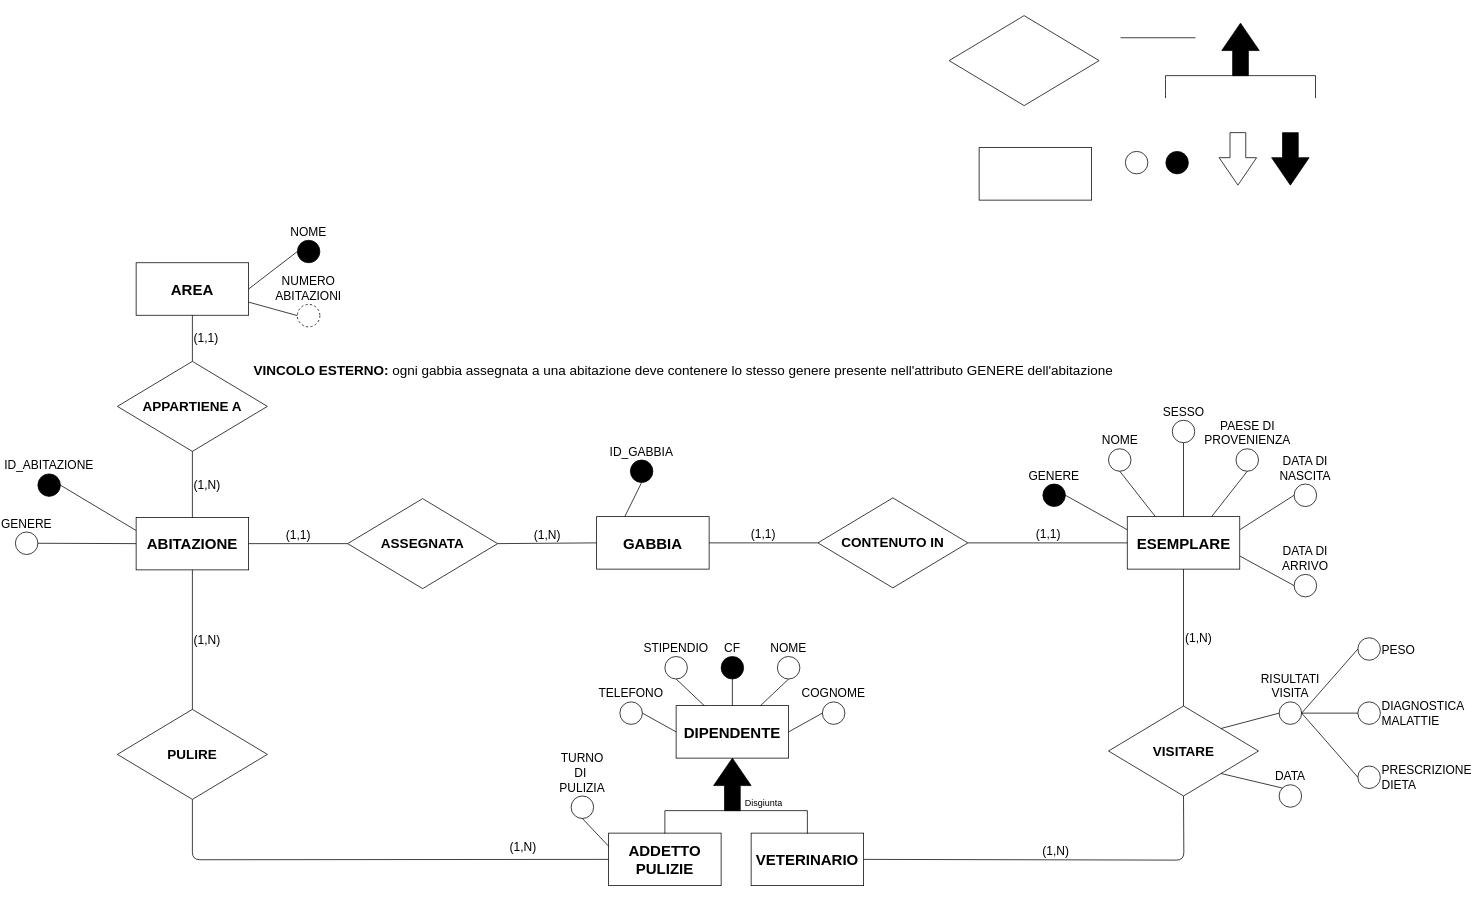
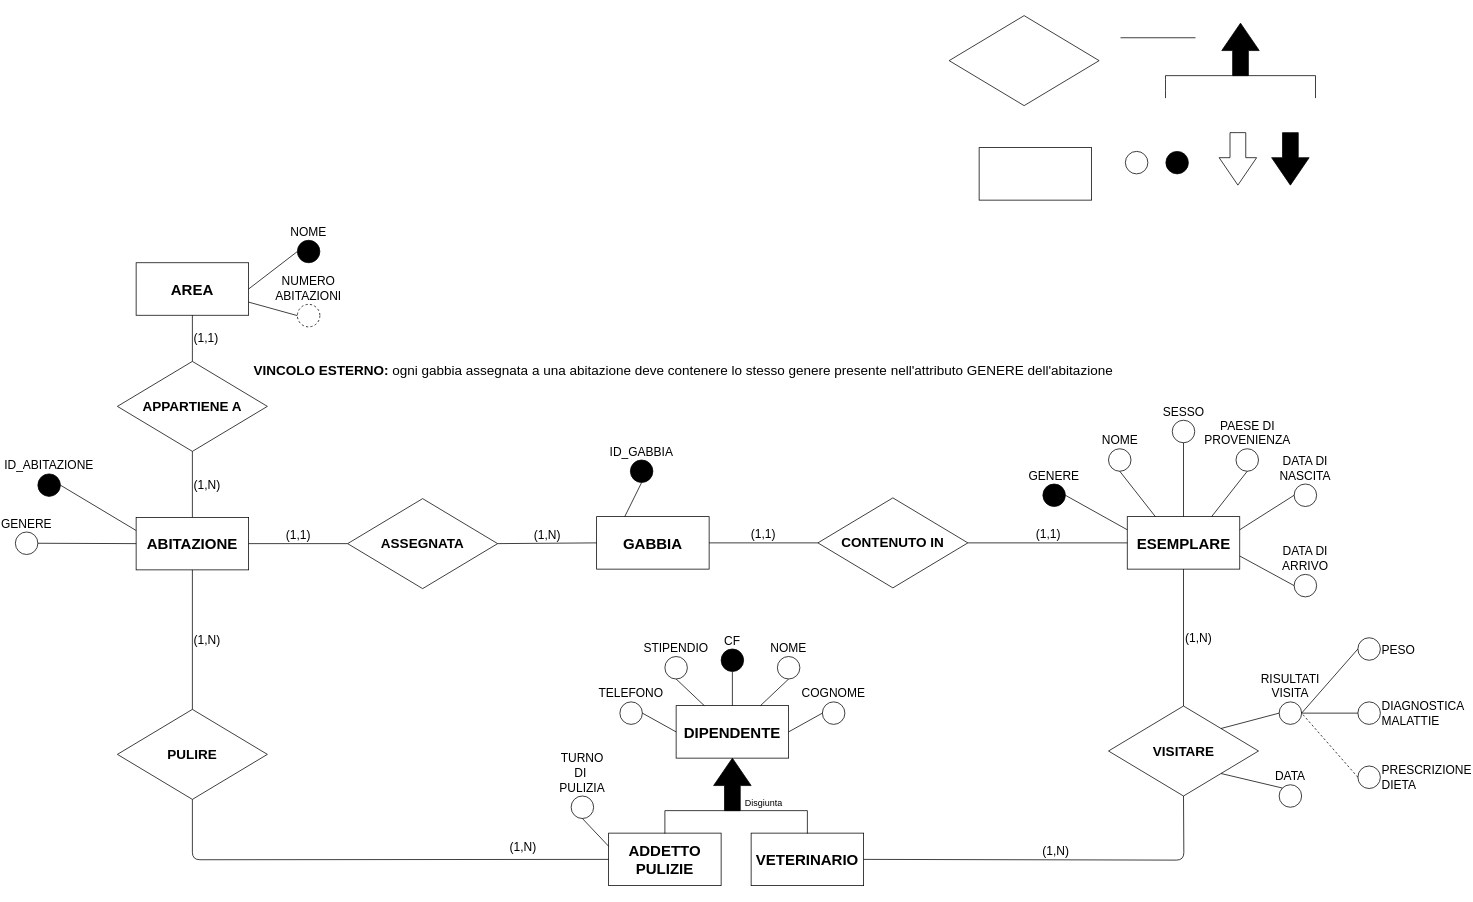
- <mxCell id="43" value="CF" style="ellipse;html=1;aspect=fixed;fillColor=#000000;spacingBottom=0;fontSize=16;align=center;whiteSpace=wrap;labelPosition=center;verticalLabelPosition=top;verticalAlign=bottom;" parent="1" vertex="1"><mxGeometry x="961" y="874.5" width="30" height="30" as="geometry" /></mxCell>
+ <mxCell id="43" value="CF" style="ellipse;html=1;aspect=fixed;fillColor=#000000;spacingBottom=0;fontSize=16;align=center;whiteSpace=wrap;labelPosition=center;verticalLabelPosition=top;verticalAlign=bottom;" parent="1" vertex="1"><mxGeometry x="961" y="864.5" width="30" height="30" as="geometry" /></mxCell>
- <mxCell id="72" value="" style="endArrow=none;html=1;fontSize=16;fontColor=#FFFFFF;exitX=0;exitY=0.5;exitDx=0;exitDy=0;entryX=1;entryY=0.5;entryDx=0;entryDy=0;" parent="1" source="69" target="49" edge="1"><mxGeometry width="50" height="50" relative="1" as="geometry"><mxPoint x="1820" y="960" as="sourcePoint" /><mxPoint x="1740" y="949.5" as="targetPoint" /></mxGeometry></mxCell>
+ <mxCell id="72" value="" style="endArrow=none;html=1;fontSize=16;fontColor=#FFFFFF;exitX=0;exitY=0.5;exitDx=0;exitDy=0;entryX=1;entryY=0.5;entryDx=0;entryDy=0;dashed=1;" parent="1" source="69" target="49" edge="1"><mxGeometry width="50" height="50" relative="1" as="geometry"><mxPoint x="1820" y="960" as="sourcePoint" /><mxPoint x="1740" y="949.5" as="targetPoint" /></mxGeometry></mxCell>
